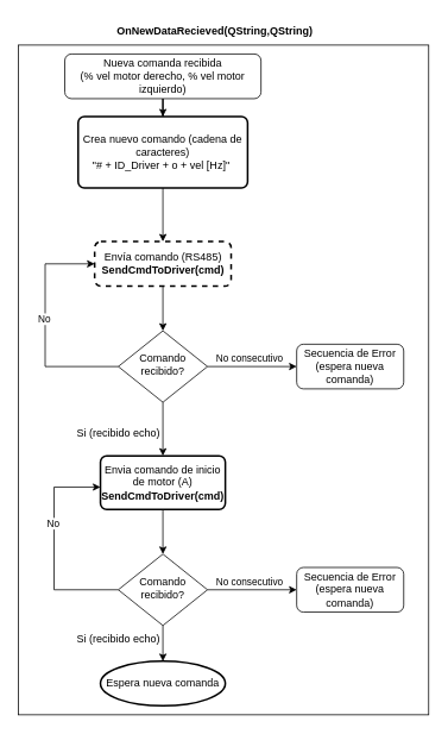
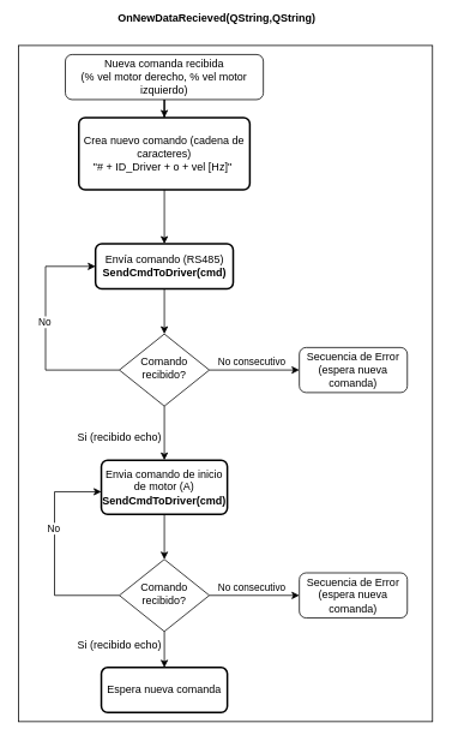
- <mxCell id="28" value="&lt;b&gt;OnNewDataRecieved(QString,QString)&lt;/b&gt;" style="text;html=1;align=center;verticalAlign=middle;resizable=0;points=[];autosize=1;strokeColor=none;fillColor=none;" vertex="1" parent="1"><mxGeometry x="120" width="240" height="30" as="geometry" y="20" /></mxCell>
+ <mxCell id="28" value="&lt;b&gt;OnNewDataRecieved(QString,QString)&lt;/b&gt;" style="text;html=1;align=center;verticalAlign=middle;resizable=0;points=[];autosize=1;strokeColor=none;fillColor=none;" vertex="1" parent="1"><mxGeometry x="120" y="5" width="240" height="30" as="geometry" /></mxCell>
- <mxCell id="7" value="Envía comando (RS485)&lt;br&gt;&lt;b&gt;SendCmdToDriver(cmd)&lt;/b&gt;" style="rounded=1;whiteSpace=wrap;html=1;absoluteArcSize=1;arcSize=14;strokeWidth=2;dashed=1;" vertex="1" parent="1"><mxGeometry x="105.5" y="270" width="153" height="50" as="geometry" /></mxCell>
+ <mxCell id="7" value="Envía comando (RS485)&lt;br&gt;&lt;b&gt;SendCmdToDriver(cmd)&lt;/b&gt;" style="rounded=1;whiteSpace=wrap;html=1;absoluteArcSize=1;arcSize=14;strokeWidth=2;" vertex="1" parent="1"><mxGeometry x="105.5" y="270" width="153" height="50" as="geometry" /></mxCell>
- <mxCell id="24" value="Espera nueva comanda" style="ellipse;whiteSpace=wrap;html=1;absoluteArcSize=1;arcSize=14;strokeWidth=2;" vertex="1" parent="1"><mxGeometry x="112" y="740" width="140" height="50" as="geometry" /></mxCell>
+ <mxCell id="24" value="Espera nueva comanda" style="rounded=1;whiteSpace=wrap;html=1;absoluteArcSize=1;arcSize=14;strokeWidth=2;" vertex="1" parent="1"><mxGeometry x="112" y="740" width="140" height="50" as="geometry" /></mxCell>
